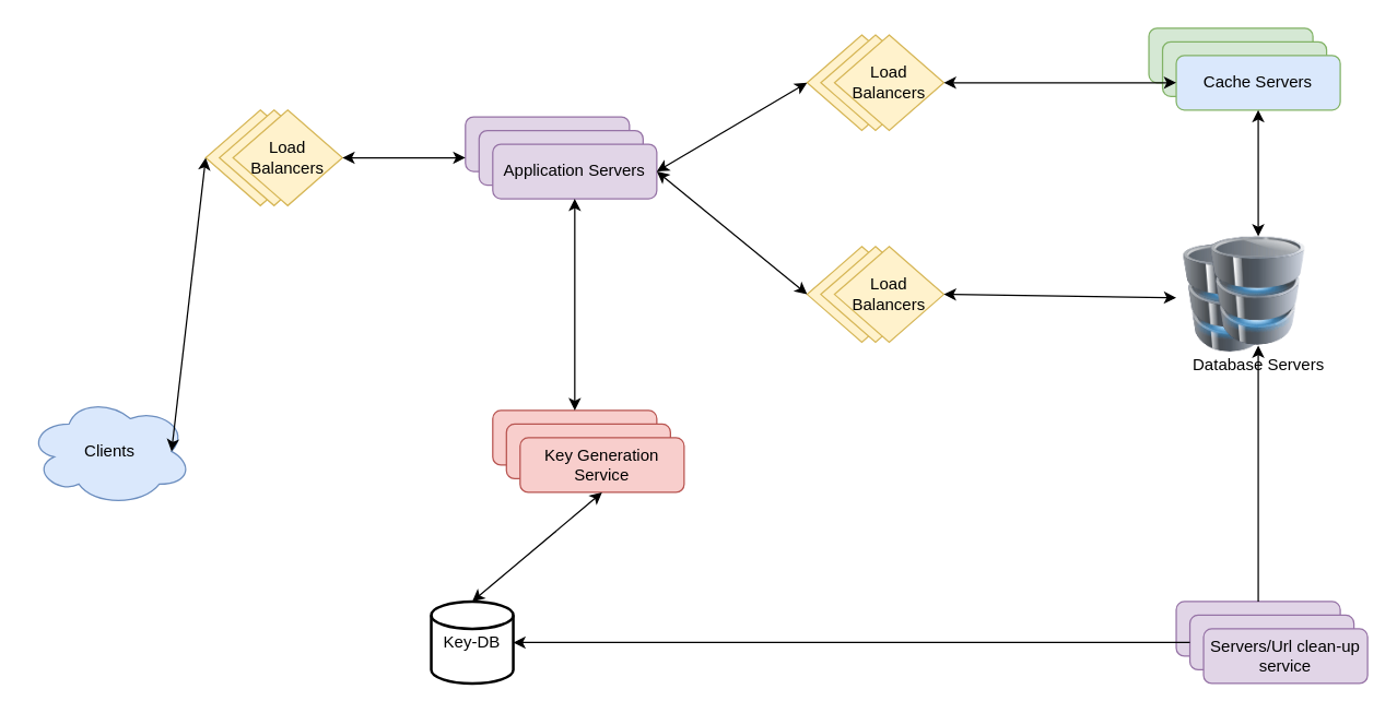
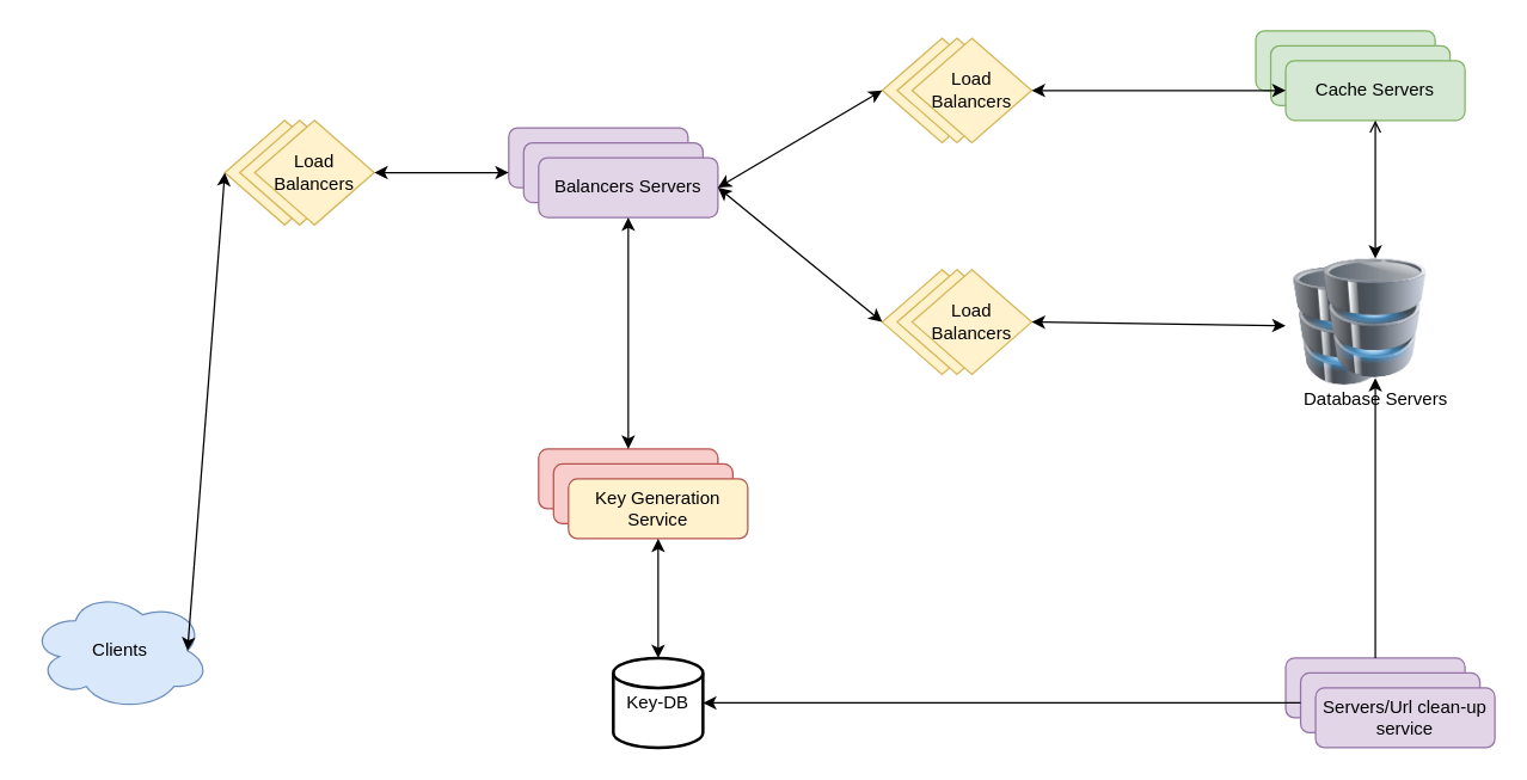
- <mxCell id="4" value="Cache Servers" style="rounded=1;whiteSpace=wrap;html=1;fillColor=#dae8fc;strokeColor=#82b366;" parent="1" vertex="1"><mxGeometry x="860" y="40" width="120" height="40" as="geometry" /></mxCell>
+ <mxCell id="4" value="Cache Servers" style="rounded=1;whiteSpace=wrap;html=1;fillColor=#d5e8d4;strokeColor=#82b366;" parent="1" vertex="1"><mxGeometry x="860" y="40" width="120" height="40" as="geometry" /></mxCell>
- <mxCell id="20" value="" style="endArrow=classic;startArrow=classic;html=1;rounded=0;exitX=0.5;exitY=0;exitDx=0;exitDy=0;entryX=0.5;entryY=1;entryDx=0;entryDy=0;" parent="1" source="12" target="4" edge="1"><mxGeometry width="50" height="50" relative="1" as="geometry"><mxPoint x="950" y="160" as="sourcePoint" /><mxPoint x="930" y="90" as="targetPoint" /></mxGeometry></mxCell>
+ <mxCell id="20" value="" style="endArrow=open;startArrow=classic;html=1;rounded=0;exitX=0.5;exitY=0;exitDx=0;exitDy=0;entryX=0.5;entryY=1;entryDx=0;entryDy=0;" parent="1" source="12" target="4" edge="1"><mxGeometry width="50" height="50" relative="1" as="geometry"><mxPoint x="950" y="160" as="sourcePoint" /><mxPoint x="930" y="90" as="targetPoint" /></mxGeometry></mxCell>
- <mxCell id="17" value="Application Servers" style="rounded=1;whiteSpace=wrap;html=1;fillColor=#e1d5e7;strokeColor=#9673a6;" parent="1" vertex="1"><mxGeometry x="360" y="105" width="120" height="40" as="geometry" /></mxCell>
+ <mxCell id="17" value="Balancers Servers" style="rounded=1;whiteSpace=wrap;html=1;fillColor=#e1d5e7;strokeColor=#9673a6;" parent="1" vertex="1"><mxGeometry x="360" y="105" width="120" height="40" as="geometry" /></mxCell>
- <mxCell id="24" value="Clients" style="ellipse;shape=cloud;whiteSpace=wrap;html=1;fillColor=#dae8fc;strokeColor=#6c8ebf;" parent="1" vertex="1"><mxGeometry x="20" y="290" width="120" height="80" as="geometry" /></mxCell>
+ <mxCell id="24" value="Clients" style="ellipse;shape=cloud;whiteSpace=wrap;html=1;fillColor=#dae8fc;strokeColor=#6c8ebf;" parent="1" vertex="1"><mxGeometry x="20" y="395" width="120" height="80" as="geometry" /></mxCell>
- <mxCell id="29" value="Key Generation Service" style="rounded=1;whiteSpace=wrap;html=1;fillColor=#f8cecc;strokeColor=#b85450;" parent="1" vertex="1"><mxGeometry x="380" y="320" width="120" height="40" as="geometry" /></mxCell>
+ <mxCell id="29" value="Key Generation Service" style="rounded=1;whiteSpace=wrap;html=1;fillColor=#fff2cc;strokeColor=#b85450;" parent="1" vertex="1"><mxGeometry x="380" y="320" width="120" height="40" as="geometry" /></mxCell>
- <mxCell id="31" value="Key-DB" style="strokeWidth=2;html=1;shape=mxgraph.flowchart.database;whiteSpace=wrap;" parent="1" vertex="1"><mxGeometry x="315" y="440" width="60" height="60" as="geometry" /></mxCell>
+ <mxCell id="31" value="Key-DB" style="strokeWidth=2;html=1;shape=mxgraph.flowchart.database;whiteSpace=wrap;" parent="1" vertex="1"><mxGeometry x="410" y="440" width="60" height="60" as="geometry" /></mxCell>
